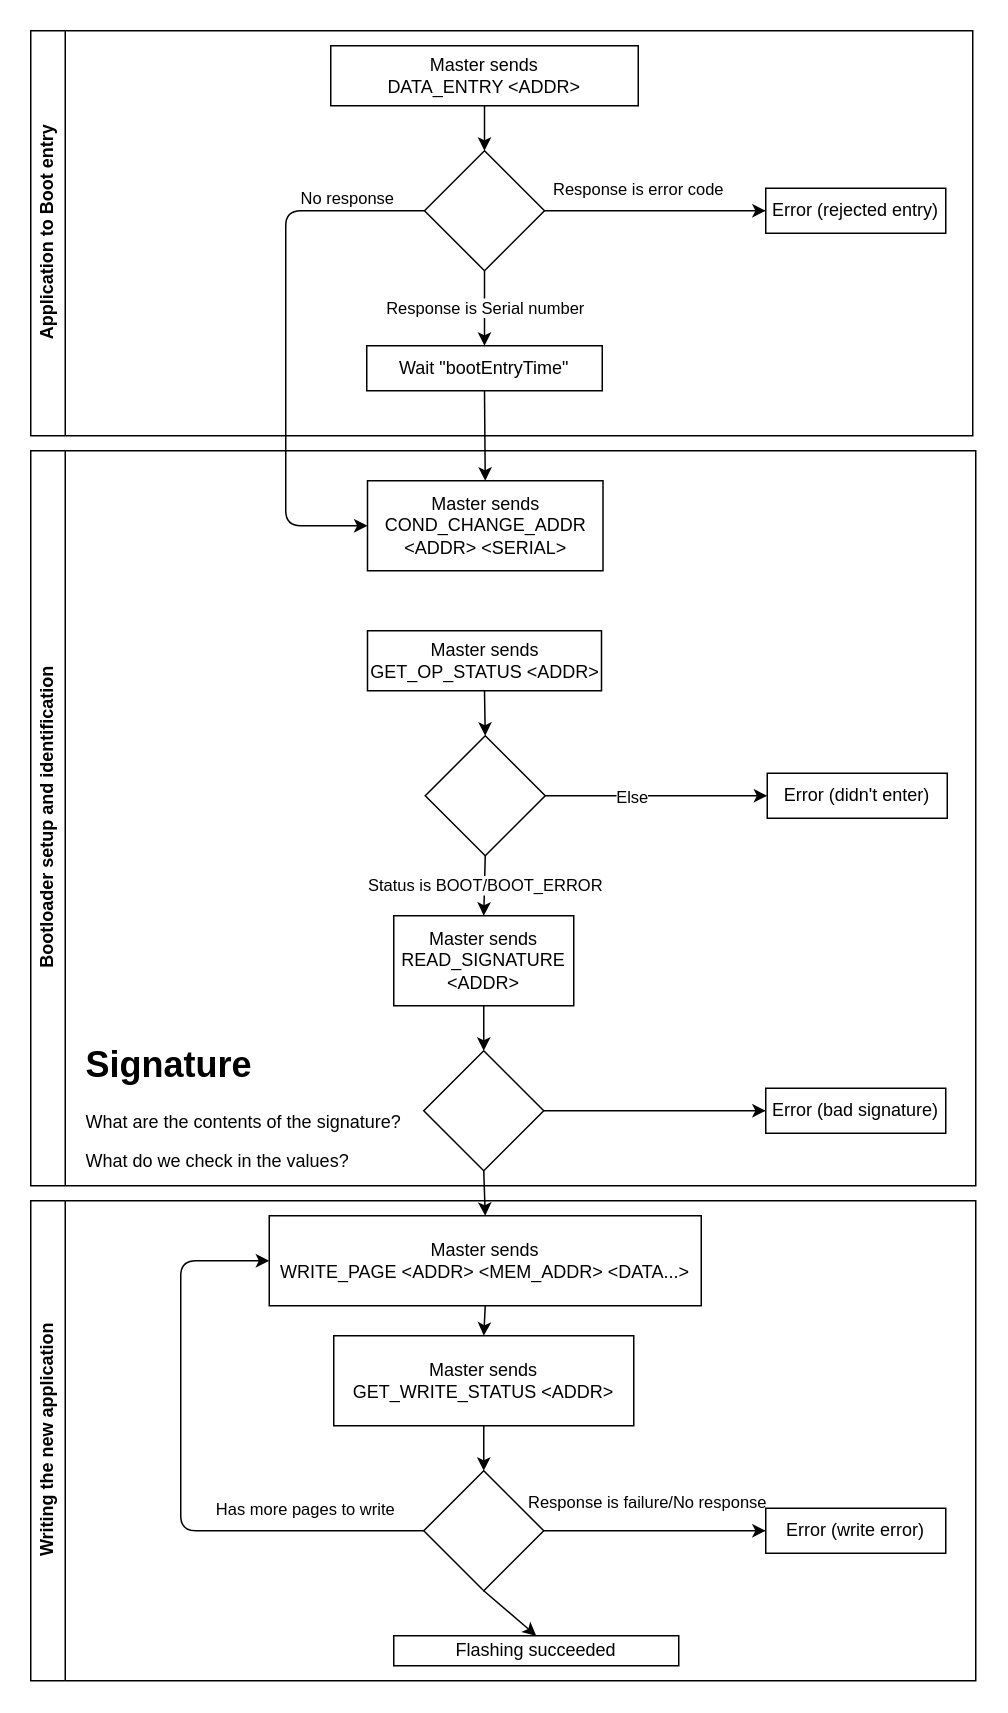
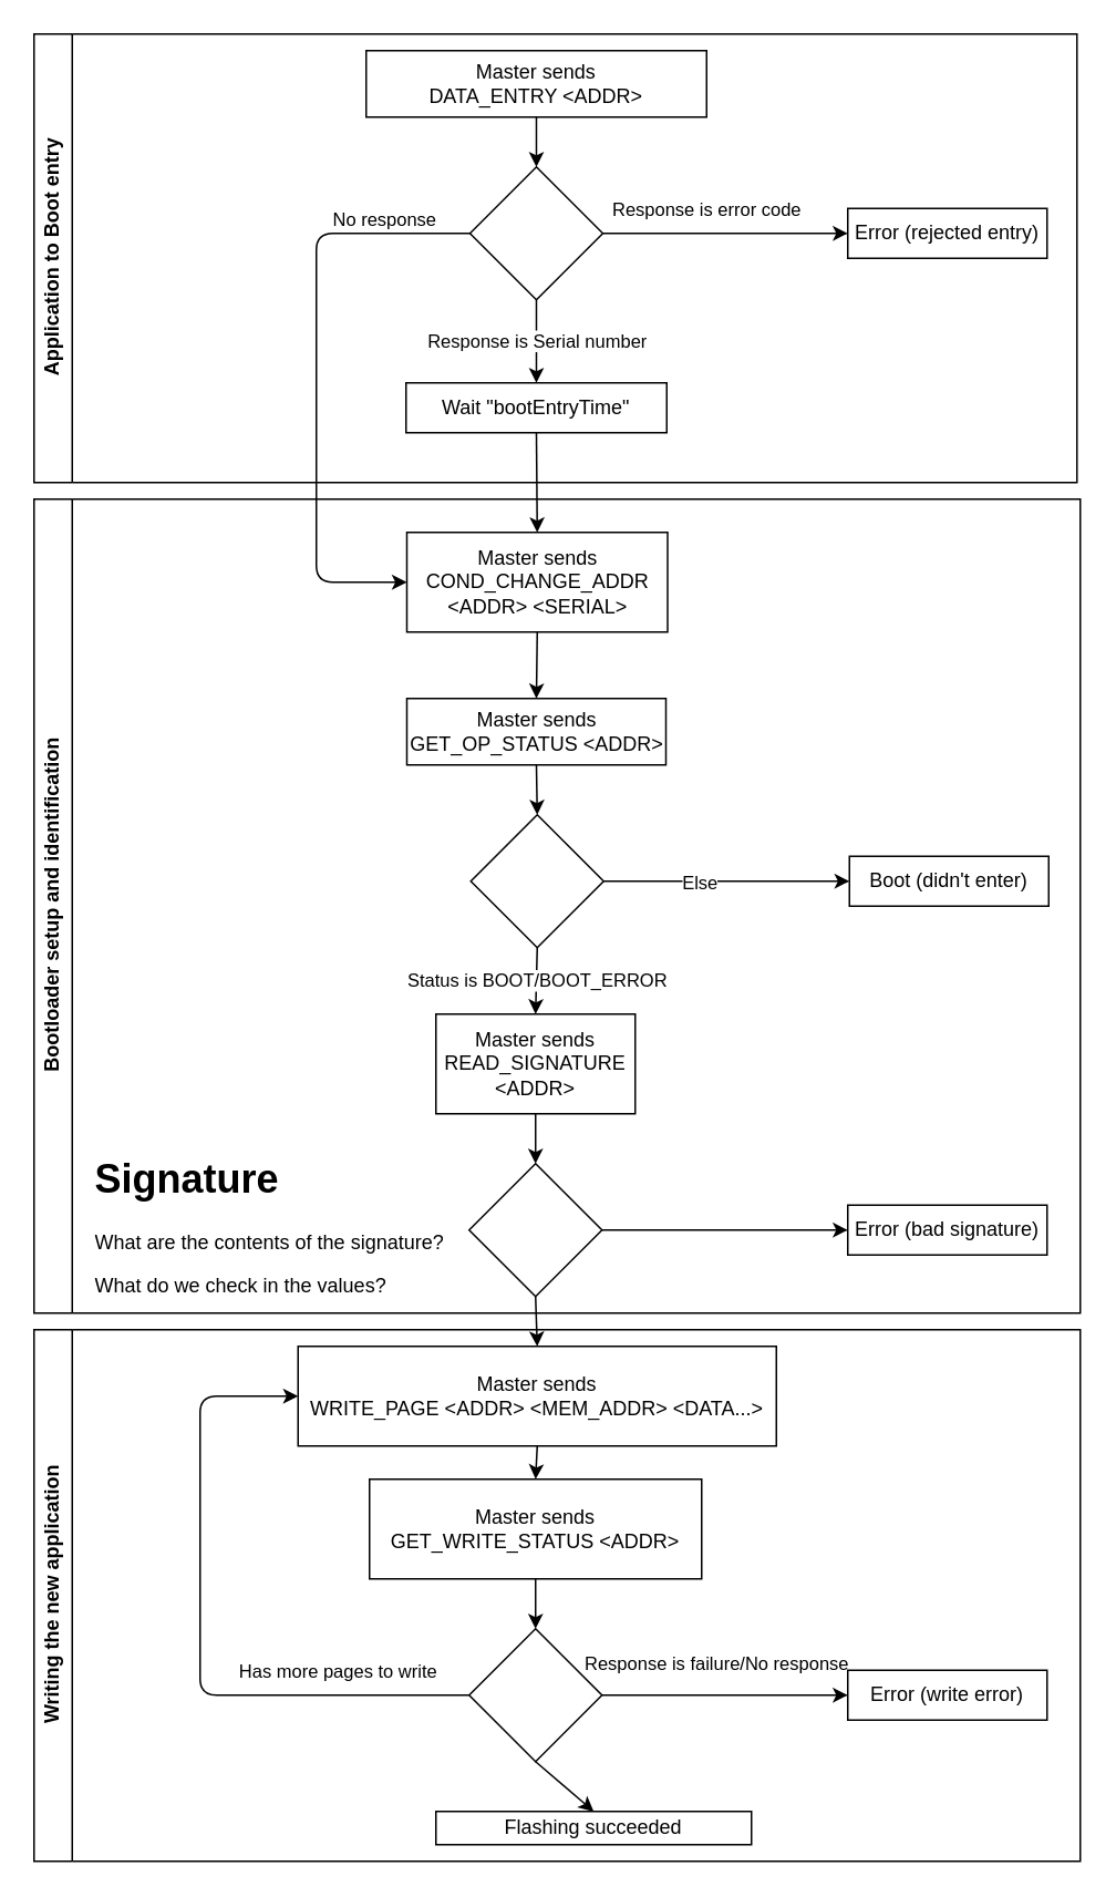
+ <mxCell id="2" style="edgeStyle=none;html=1;exitX=0.5;exitY=1;exitDx=0;exitDy=0;entryX=0.5;entryY=0;entryDx=0;entryDy=0;" edge="1" parent="1" source="44" target="4"><mxGeometry relative="1" as="geometry" /></mxCell>
- <mxCell id="10" value="Error (didn't enter)" style="rounded=0;whiteSpace=wrap;html=1;" vertex="1" parent="1"><mxGeometry x="511" y="515" width="120" height="30" as="geometry" /></mxCell>
+ <mxCell id="10" value="Boot (didn't enter)" style="rounded=0;whiteSpace=wrap;html=1;" vertex="1" parent="1"><mxGeometry x="511" y="515" width="120" height="30" as="geometry" /></mxCell>
